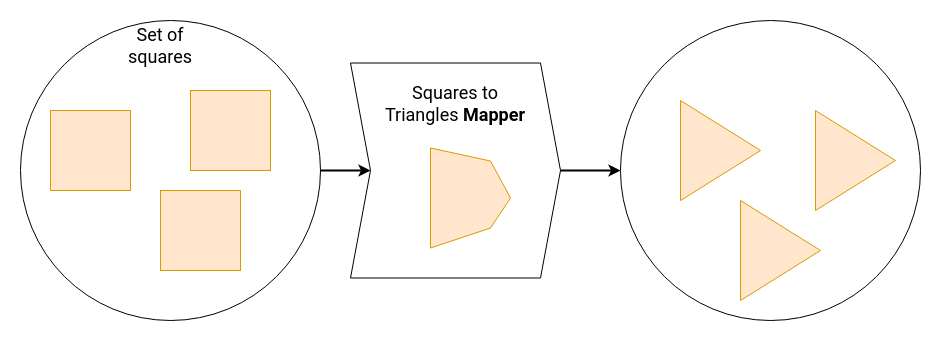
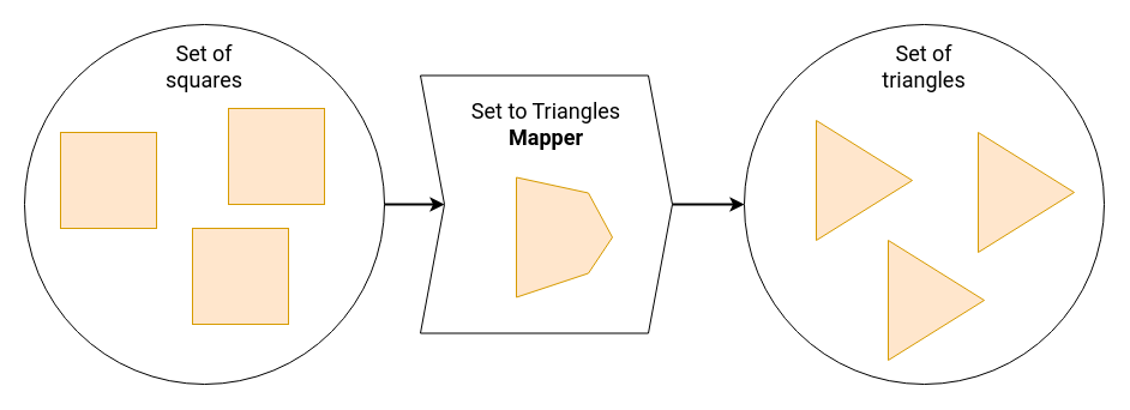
- <mxCell id="13" value="&lt;font face=&quot;Roboto&quot; data-font-src=&quot;https://fonts.googleapis.com/css?family=Roboto&quot; style=&quot;font-size: 18px&quot;&gt;Set of squares&lt;/font&gt;" style="text;html=1;strokeColor=none;fillColor=none;align=center;verticalAlign=middle;whiteSpace=wrap;rounded=0;" vertex="1" parent="11"><mxGeometry x="95" y="10" width="90" height="30" as="geometry" /></mxCell>
+ <mxCell id="13" value="&lt;font face=&quot;Roboto&quot; data-font-src=&quot;https://fonts.googleapis.com/css?family=Roboto&quot; style=&quot;font-size: 18px&quot;&gt;Set of squares&lt;/font&gt;" style="text;html=1;strokeColor=none;fillColor=none;align=center;verticalAlign=middle;whiteSpace=wrap;rounded=0;" vertex="1" parent="11"><mxGeometry x="105" y="20" width="90" height="30" as="geometry" /></mxCell>
+ <mxCell id="6" value="&lt;font face=&quot;Roboto&quot; data-font-src=&quot;https://fonts.googleapis.com/css?family=Roboto&quot; style=&quot;font-size: 18px&quot;&gt;Set of triangles&lt;/font&gt;" style="text;html=1;strokeColor=none;fillColor=none;align=center;verticalAlign=middle;whiteSpace=wrap;rounded=0;" vertex="1" parent="4"><mxGeometry x="105" y="20" width="90" height="30" as="geometry" /></mxCell>
- <mxCell id="18" value="&lt;font face=&quot;Roboto&quot; data-font-src=&quot;https://fonts.googleapis.com/css?family=Roboto&quot; style=&quot;font-size: 18px&quot;&gt;Squares to Triangles &lt;b&gt;Mapper&lt;/b&gt;&lt;/font&gt;" style="text;html=1;strokeColor=none;fillColor=none;align=center;verticalAlign=middle;whiteSpace=wrap;rounded=0;" vertex="1" parent="2"><mxGeometry x="360" y="67.5" width="150" height="30" as="geometry" /></mxCell>
+ <mxCell id="18" value="&lt;font face=&quot;Roboto&quot; data-font-src=&quot;https://fonts.googleapis.com/css?family=Roboto&quot; style=&quot;font-size: 18px&quot;&gt;Set to Triangles &lt;b&gt;Mapper&lt;/b&gt;&lt;/font&gt;" style="text;html=1;strokeColor=none;fillColor=none;align=center;verticalAlign=middle;whiteSpace=wrap;rounded=0;" vertex="1" parent="2"><mxGeometry x="360" y="67.5" width="150" height="30" as="geometry" /></mxCell>
